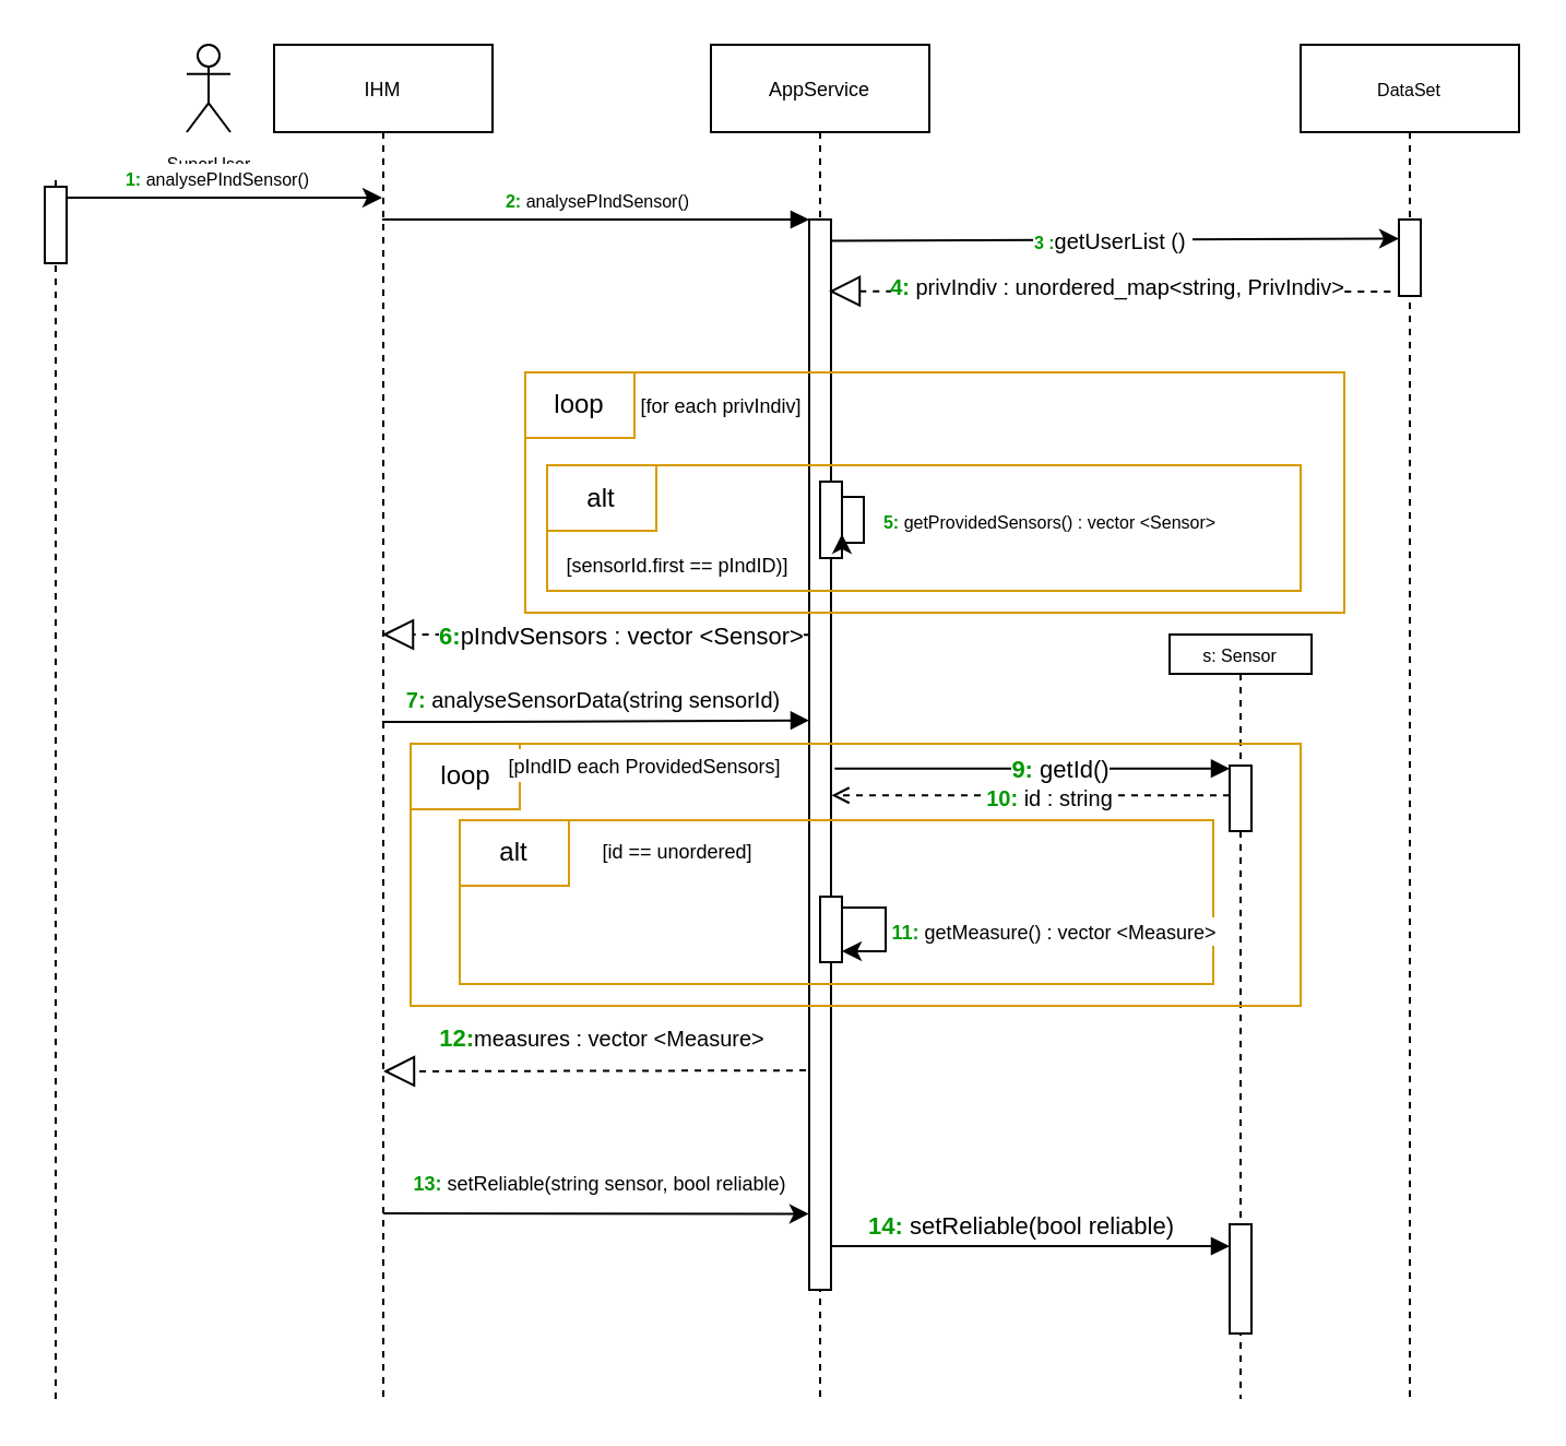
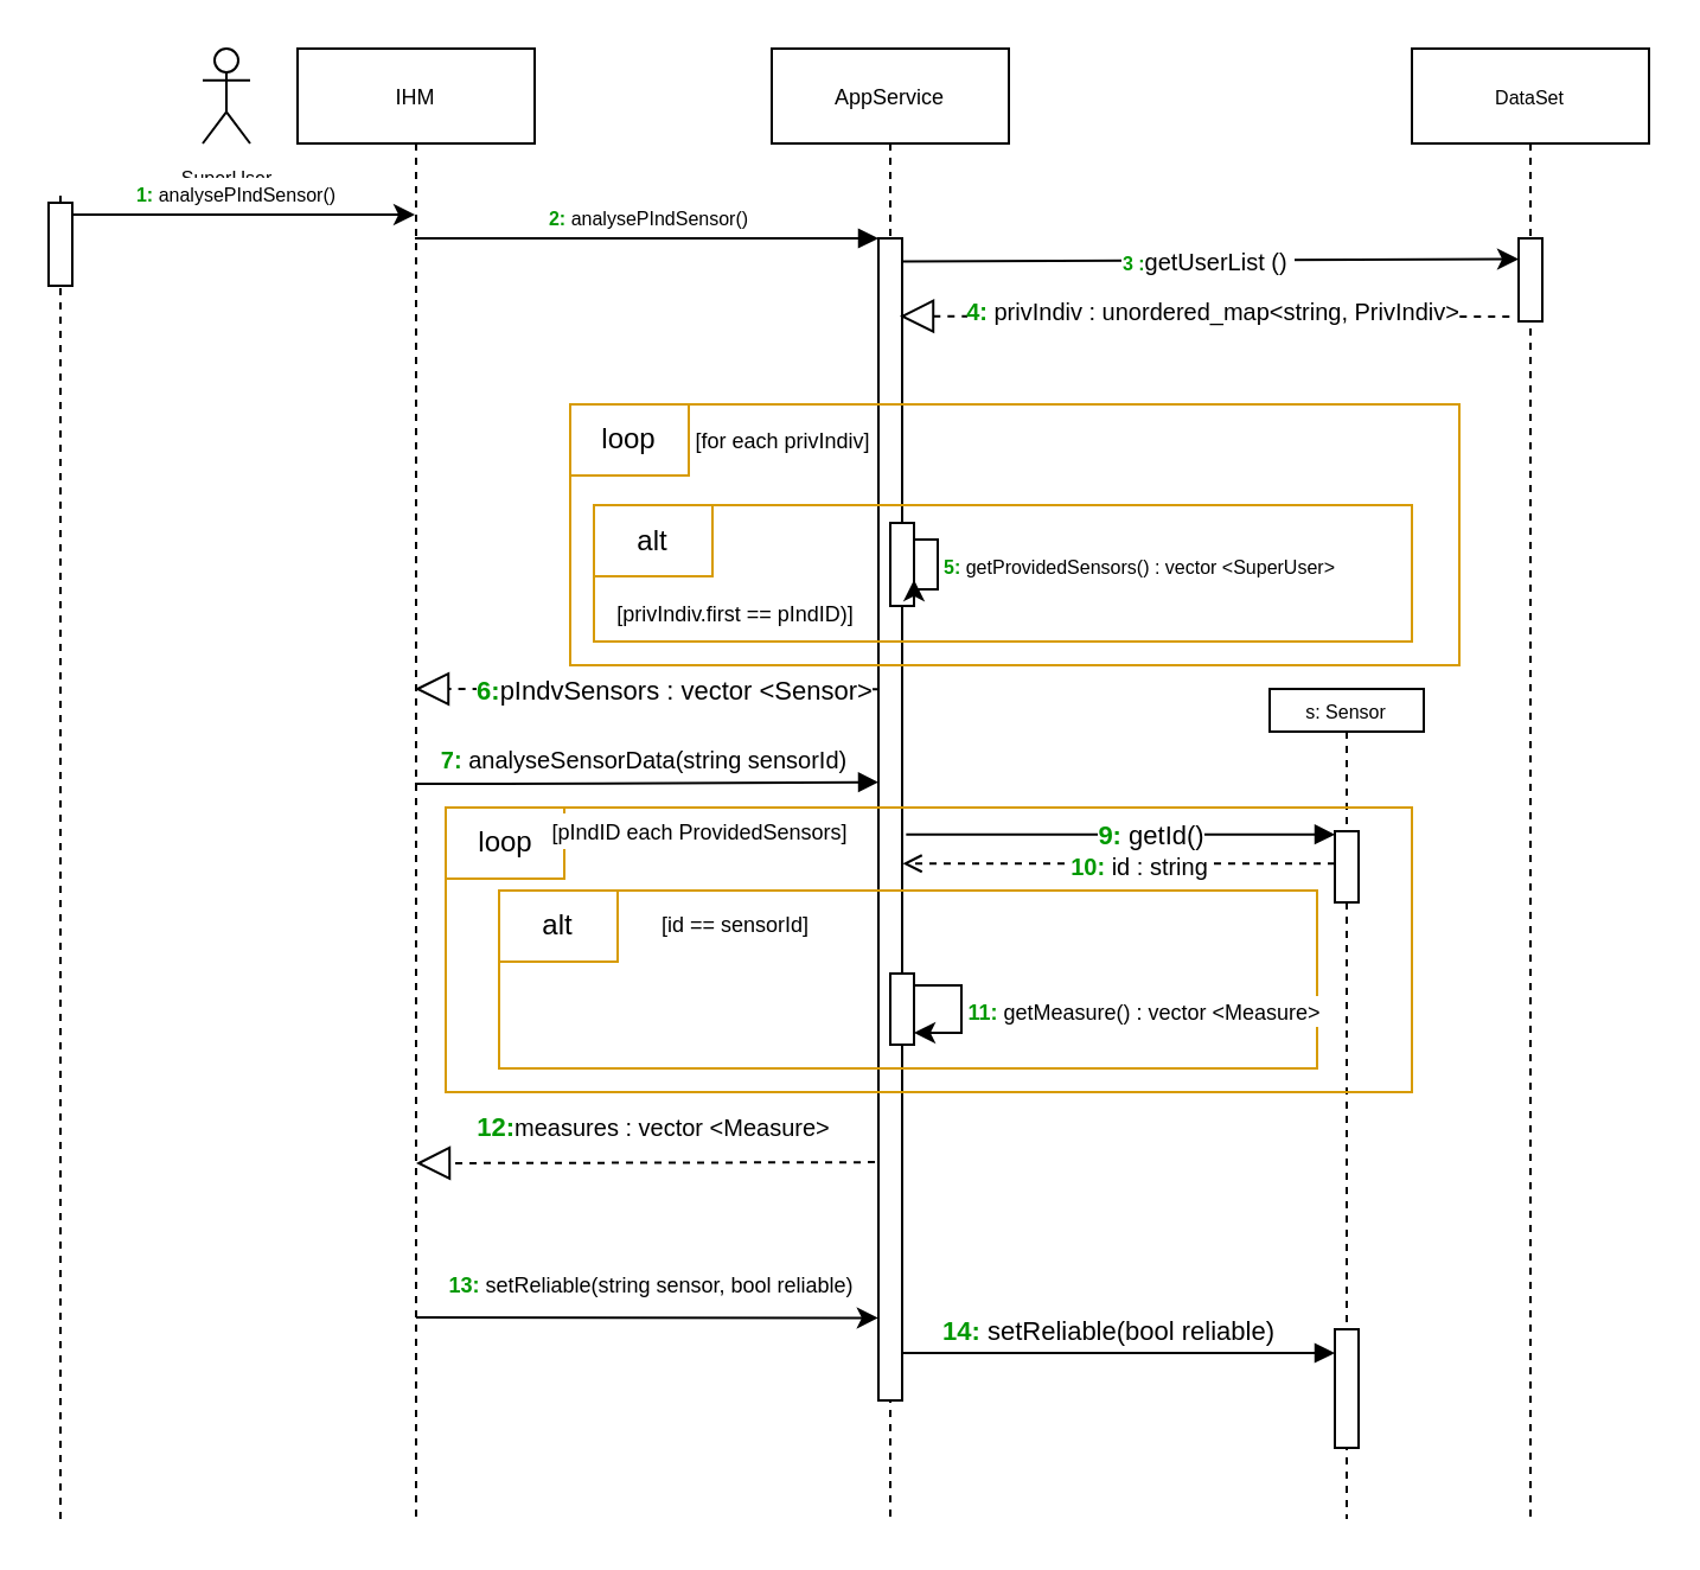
- <mxCell id="14" value="&lt;font style=&quot;font-size: 8px;&quot;&gt;&lt;b style=&quot;border-color: var(--border-color);&quot;&gt;&lt;font style=&quot;border-color: var(--border-color);&quot; color=&quot;#009900&quot;&gt;5:&lt;/font&gt;&amp;nbsp;&lt;/b&gt;getProvidedSensors() : vector &amp;lt;Sensor&amp;gt;&lt;/font&gt;" style="text;html=1;align=center;verticalAlign=middle;resizable=0;points=[];autosize=1;strokeColor=none;fillColor=none;" parent="1" vertex="1"><mxGeometry x="390" y="222.5" width="180" height="30" as="geometry" /></mxCell>
+ <mxCell id="14" value="&lt;font style=&quot;font-size: 8px;&quot;&gt;&lt;b style=&quot;border-color: var(--border-color);&quot;&gt;&lt;font style=&quot;border-color: var(--border-color);&quot; color=&quot;#009900&quot;&gt;5:&lt;/font&gt;&amp;nbsp;&lt;/b&gt;getProvidedSensors() : vector &amp;lt;SuperUser&amp;gt;&lt;/font&gt;" style="text;html=1;align=center;verticalAlign=middle;resizable=0;points=[];autosize=1;strokeColor=none;fillColor=none;" parent="1" vertex="1"><mxGeometry x="390" y="222.5" width="180" height="30" as="geometry" /></mxCell>
- <mxCell id="25" value="&lt;font style=&quot;font-size: 9px;&quot;&gt;[sensorId.first == pIndID)]&lt;/font&gt;" style="text;html=1;strokeColor=none;fillColor=none;align=center;verticalAlign=middle;whiteSpace=wrap;rounded=0;labelBackgroundColor=default;" parent="1" vertex="1"><mxGeometry x="235" y="242.5" width="150" height="30" as="geometry" /></mxCell>
+ <mxCell id="25" value="&lt;font style=&quot;font-size: 9px;&quot;&gt;[privIndiv.first == pIndID)]&lt;/font&gt;" style="text;html=1;strokeColor=none;fillColor=none;align=center;verticalAlign=middle;whiteSpace=wrap;rounded=0;labelBackgroundColor=default;" parent="1" vertex="1"><mxGeometry x="235" y="242.5" width="150" height="30" as="geometry" /></mxCell>
- <mxCell id="30" value="&lt;font style=&quot;font-size: 9px;&quot;&gt;[id == unordered]&lt;/font&gt;" style="text;html=1;strokeColor=none;fillColor=none;align=center;verticalAlign=middle;whiteSpace=wrap;rounded=0;labelBackgroundColor=default;" parent="1" vertex="1"><mxGeometry x="235" y="373.5" width="150" height="30" as="geometry" /></mxCell>
+ <mxCell id="30" value="&lt;font style=&quot;font-size: 9px;&quot;&gt;[id == sensorId]&lt;/font&gt;" style="text;html=1;strokeColor=none;fillColor=none;align=center;verticalAlign=middle;whiteSpace=wrap;rounded=0;labelBackgroundColor=default;" parent="1" vertex="1"><mxGeometry x="235" y="373.5" width="150" height="30" as="geometry" /></mxCell>
